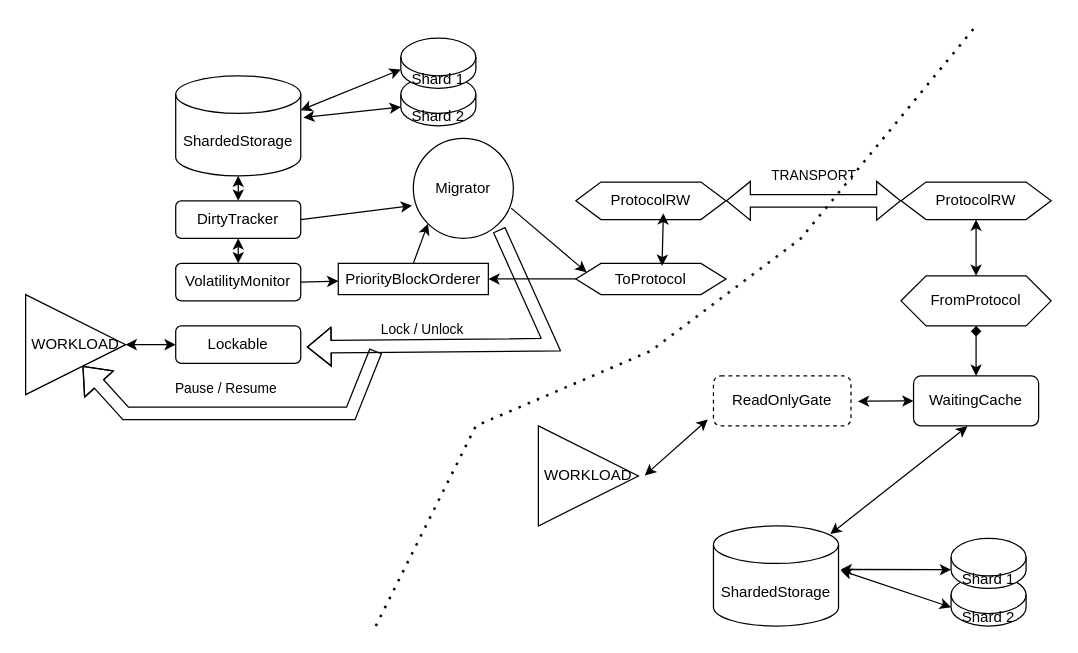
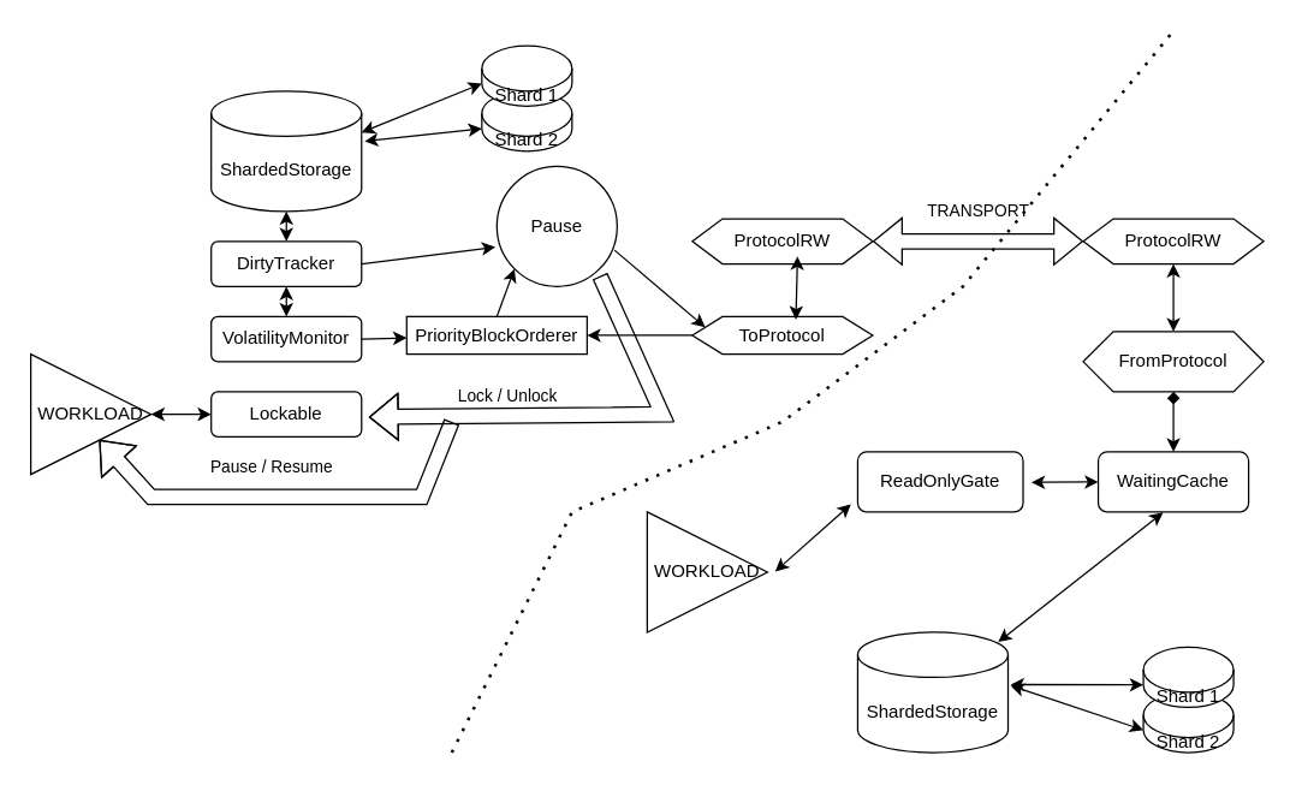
- <mxCell id="20" value="Migrator" style="ellipse;whiteSpace=wrap;html=1;aspect=fixed;" vertex="1" parent="1"><mxGeometry x="330" y="110" width="80" height="80" as="geometry" /></mxCell>
+ <mxCell id="20" value="Pause" style="ellipse;whiteSpace=wrap;html=1;aspect=fixed;" vertex="1" parent="1"><mxGeometry x="330" y="110" width="80" height="80" as="geometry" /></mxCell>
- <mxCell id="40" value="ReadOnlyGate" style="rounded=1;whiteSpace=wrap;html=1;dashed=1;" vertex="1" parent="1"><mxGeometry x="570" y="300" width="110" height="40" as="geometry" /></mxCell>
+ <mxCell id="40" value="ReadOnlyGate" style="rounded=1;whiteSpace=wrap;html=1;" vertex="1" parent="1"><mxGeometry x="570" y="300" width="110" height="40" as="geometry" /></mxCell>
